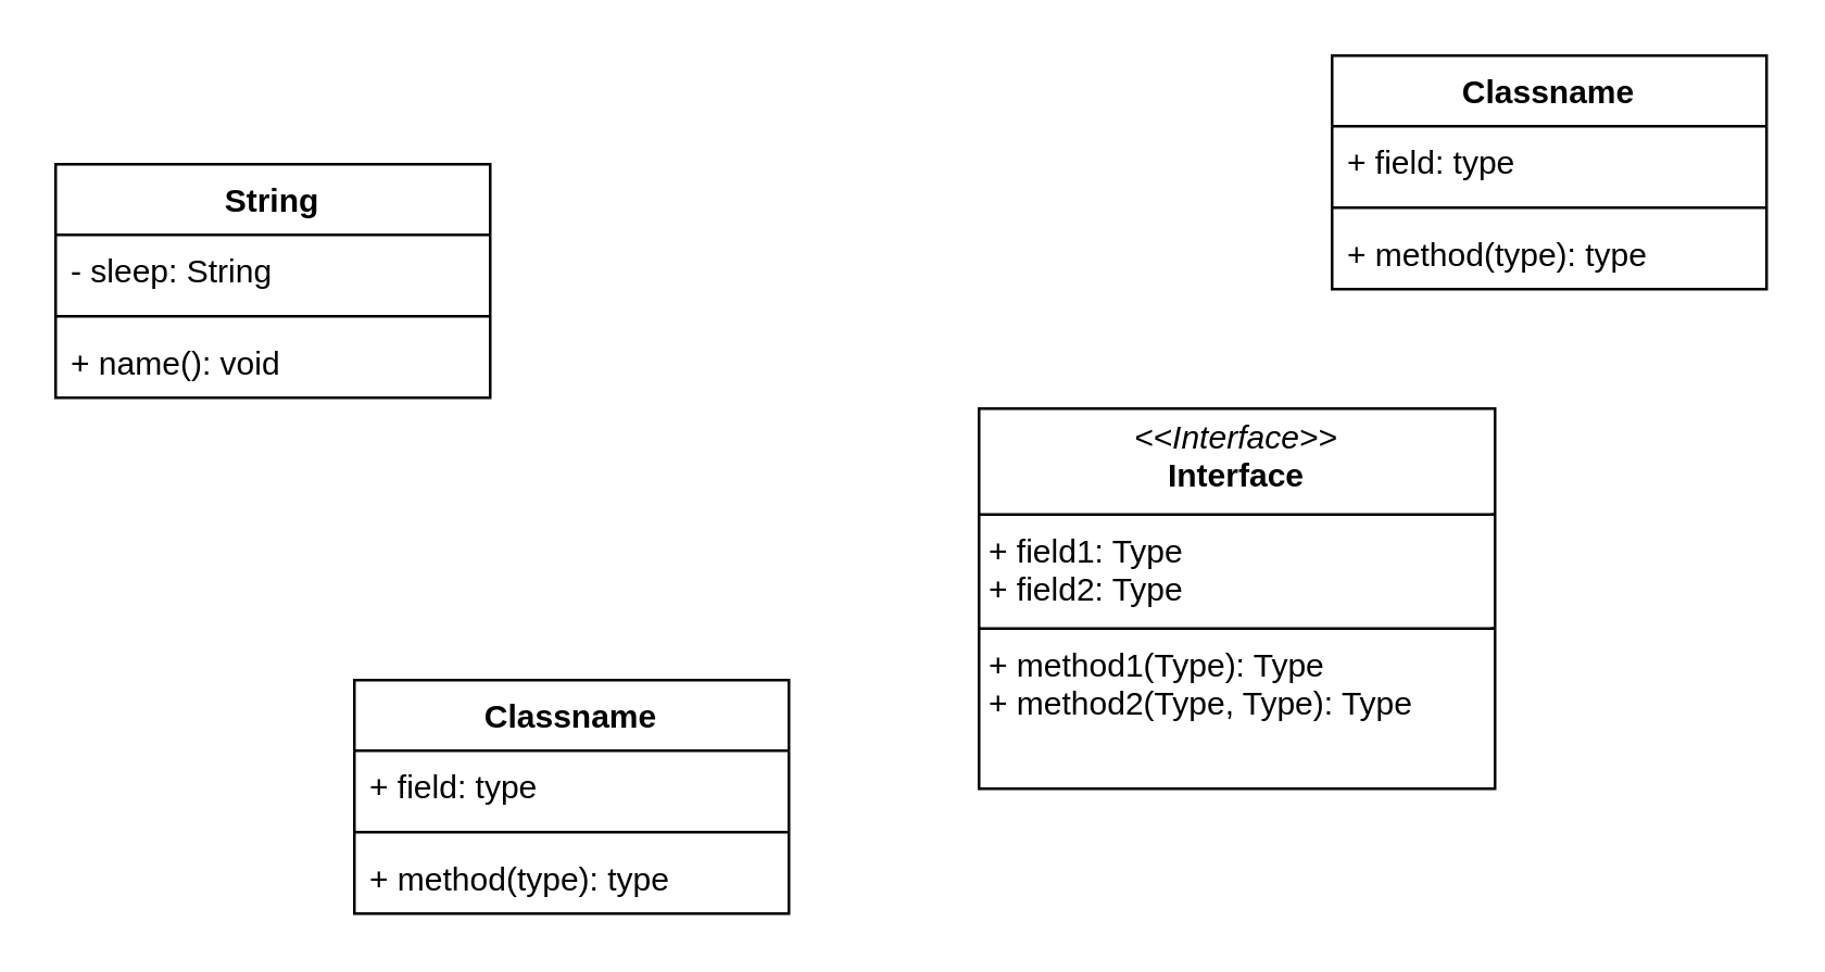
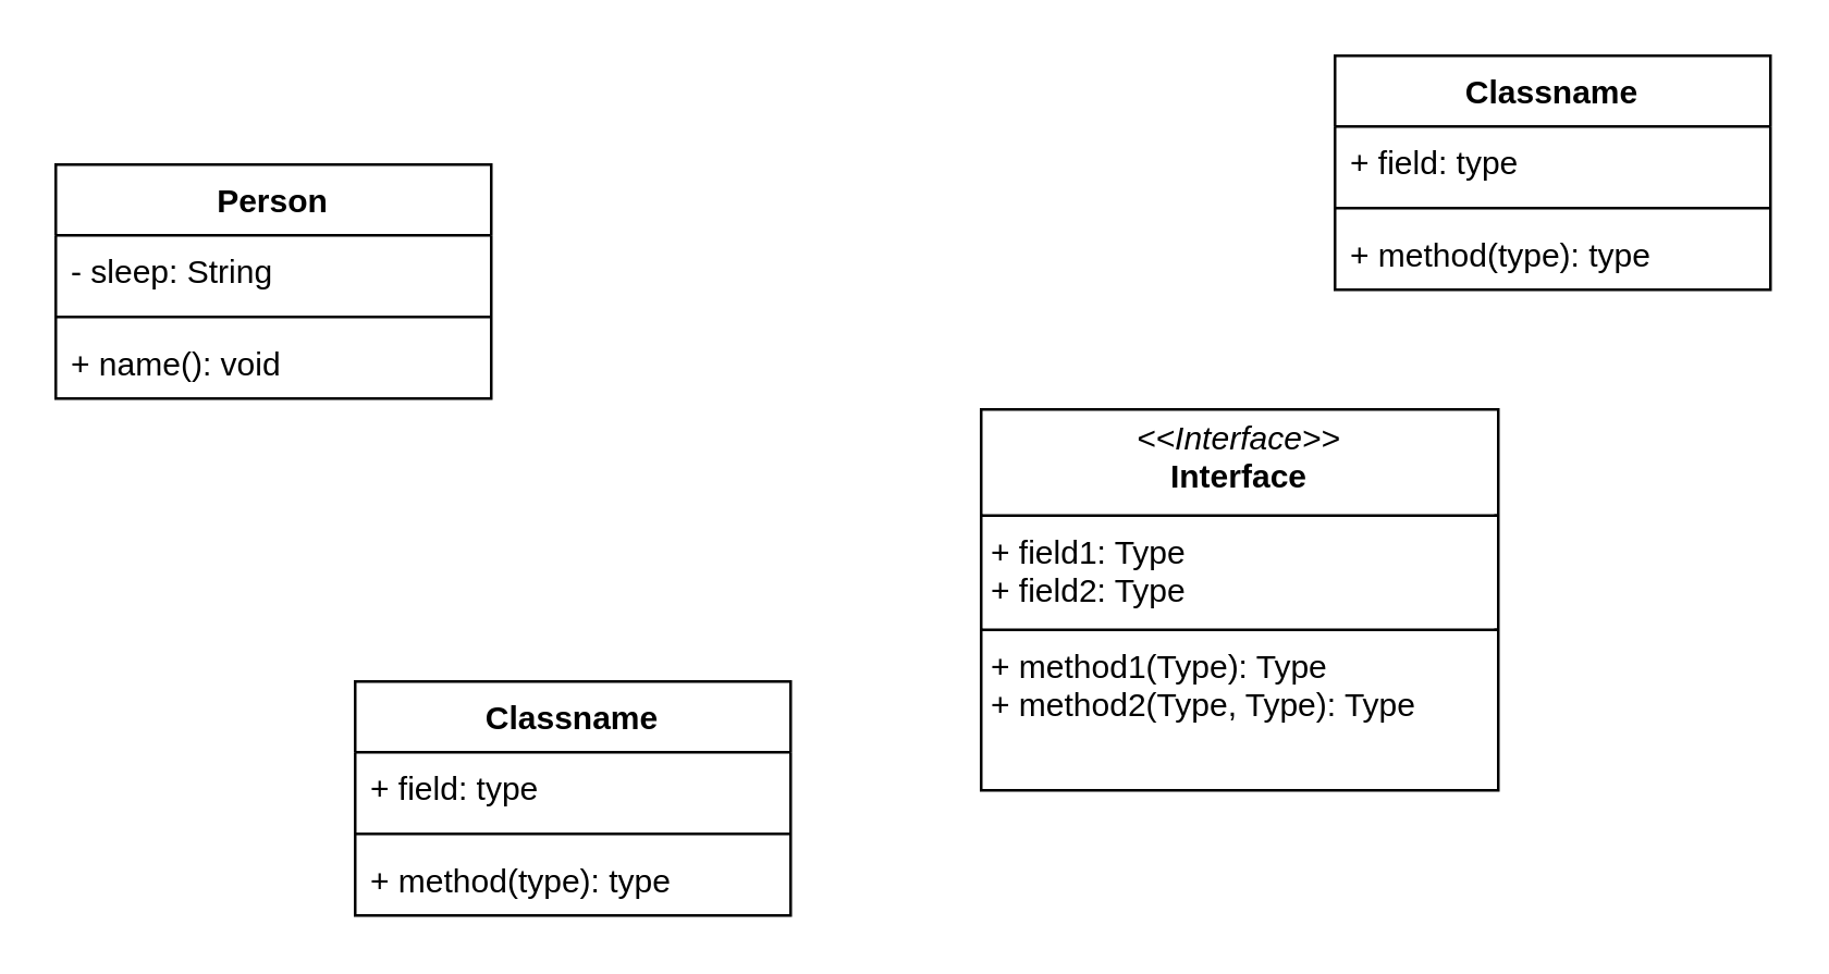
- <mxCell id="2" value="String" style="swimlane;fontStyle=1;align=center;verticalAlign=top;childLayout=stackLayout;horizontal=1;startSize=26;horizontalStack=0;resizeParent=1;resizeParentMax=0;resizeLast=0;collapsible=1;marginBottom=0;whiteSpace=wrap;html=1;" parent="1" vertex="1"><mxGeometry x="20" y="60" width="160" height="86" as="geometry" /></mxCell>
+ <mxCell id="2" value="Person" style="swimlane;fontStyle=1;align=center;verticalAlign=top;childLayout=stackLayout;horizontal=1;startSize=26;horizontalStack=0;resizeParent=1;resizeParentMax=0;resizeLast=0;collapsible=1;marginBottom=0;whiteSpace=wrap;html=1;" parent="1" vertex="1"><mxGeometry x="20" y="60" width="160" height="86" as="geometry" /></mxCell>
